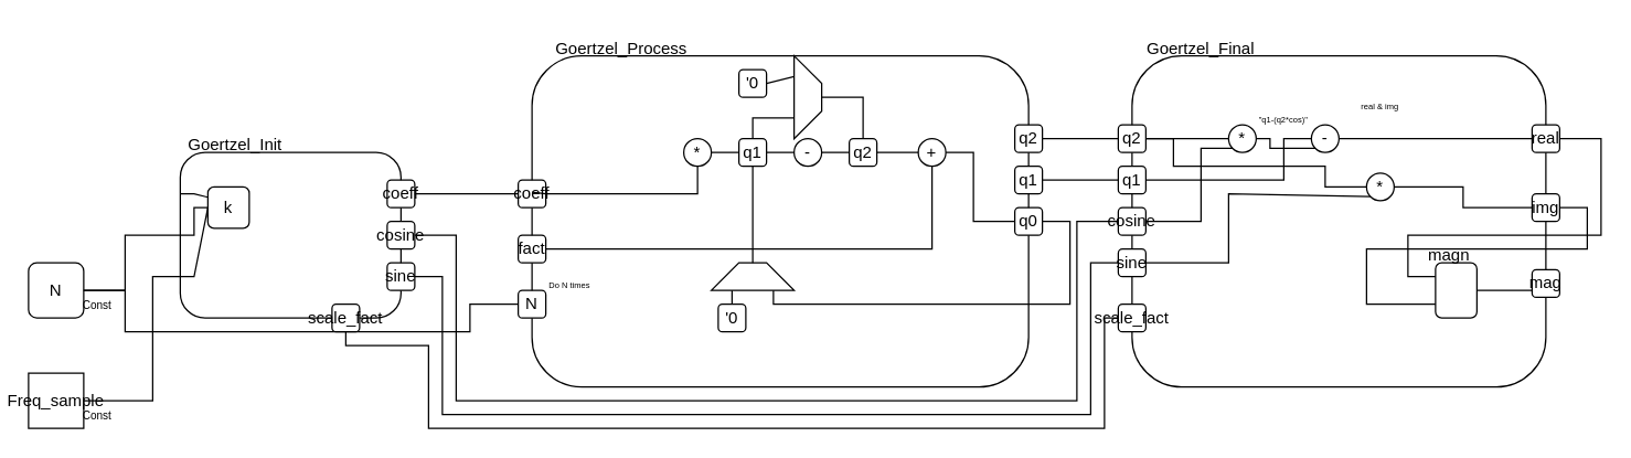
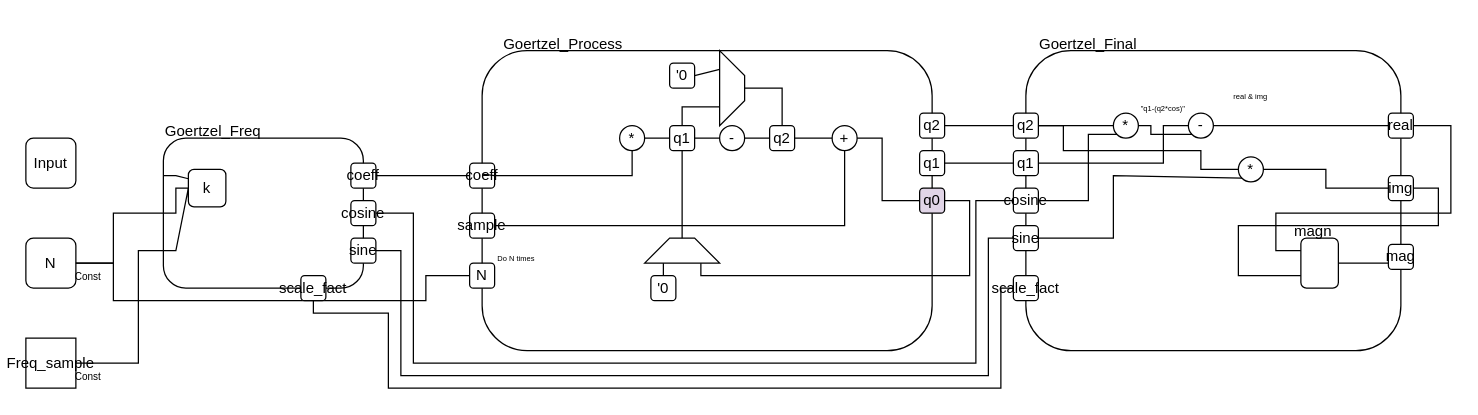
- <mxCell id="7" value="Goertzel_Init" style="text;html=1;align=center;verticalAlign=middle;whiteSpace=wrap;rounded=0;" vertex="1" parent="1"><mxGeometry x="140" y="90" width="60" height="30" as="geometry" /></mxCell>
+ <mxCell id="7" value="Goertzel_Freq" style="text;html=1;align=center;verticalAlign=middle;whiteSpace=wrap;rounded=0;" vertex="1" parent="1"><mxGeometry x="140" y="90" width="60" height="30" as="geometry" /></mxCell>
+ <mxCell id="2" value="Input" style="rounded=1;whiteSpace=wrap;html=1;" vertex="1" parent="1"><mxGeometry x="20" y="110" width="40" height="40" as="geometry" /></mxCell>
- <mxCell id="38" value="q0" style="rounded=1;whiteSpace=wrap;html=1;" vertex="1" parent="1"><mxGeometry x="735" y="150" width="20" height="20" as="geometry" /></mxCell>
+ <mxCell id="38" value="q0" style="rounded=1;whiteSpace=wrap;html=1;fillColor=#e1d5e7;" vertex="1" parent="1"><mxGeometry x="735" y="150" width="20" height="20" as="geometry" /></mxCell>
- <mxCell id="25" value="fact" style="rounded=1;whiteSpace=wrap;html=1;" vertex="1" parent="1"><mxGeometry x="375" y="170" width="20" height="20" as="geometry" /></mxCell>
+ <mxCell id="25" value="sample" style="rounded=1;whiteSpace=wrap;html=1;" vertex="1" parent="1"><mxGeometry x="375" y="170" width="20" height="20" as="geometry" /></mxCell>
